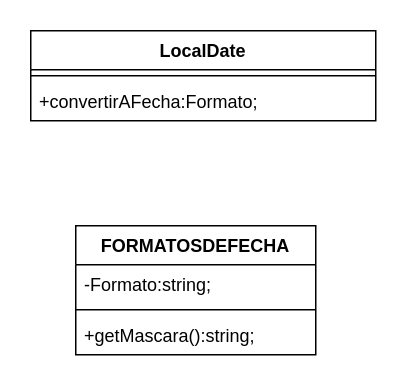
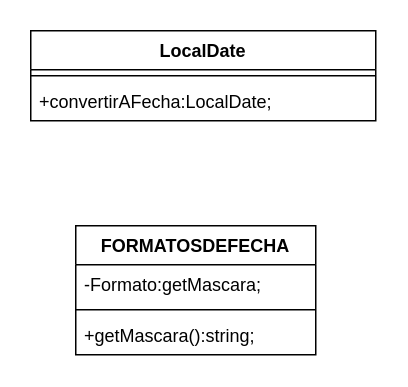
- <mxCell id="4" value="+convertirAFecha:Formato;" style="text;strokeColor=none;fillColor=none;align=left;verticalAlign=top;spacingLeft=4;spacingRight=4;overflow=hidden;rotatable=0;points=[[0,0.5],[1,0.5]];portConstraint=eastwest;" vertex="1" parent="2"><mxGeometry y="34" width="230" height="26" as="geometry" /></mxCell>
+ <mxCell id="4" value="+convertirAFecha:LocalDate;" style="text;strokeColor=none;fillColor=none;align=left;verticalAlign=top;spacingLeft=4;spacingRight=4;overflow=hidden;rotatable=0;points=[[0,0.5],[1,0.5]];portConstraint=eastwest;" vertex="1" parent="2"><mxGeometry y="34" width="230" height="26" as="geometry" /></mxCell>
- <mxCell id="6" value="-Formato:string;" style="text;strokeColor=none;fillColor=none;align=left;verticalAlign=top;spacingLeft=4;spacingRight=4;overflow=hidden;rotatable=0;points=[[0,0.5],[1,0.5]];portConstraint=eastwest;" vertex="1" parent="5"><mxGeometry y="26" width="160" height="26" as="geometry" /></mxCell>
+ <mxCell id="6" value="-Formato:getMascara;" style="text;strokeColor=none;fillColor=none;align=left;verticalAlign=top;spacingLeft=4;spacingRight=4;overflow=hidden;rotatable=0;points=[[0,0.5],[1,0.5]];portConstraint=eastwest;" vertex="1" parent="5"><mxGeometry y="26" width="160" height="26" as="geometry" /></mxCell>
